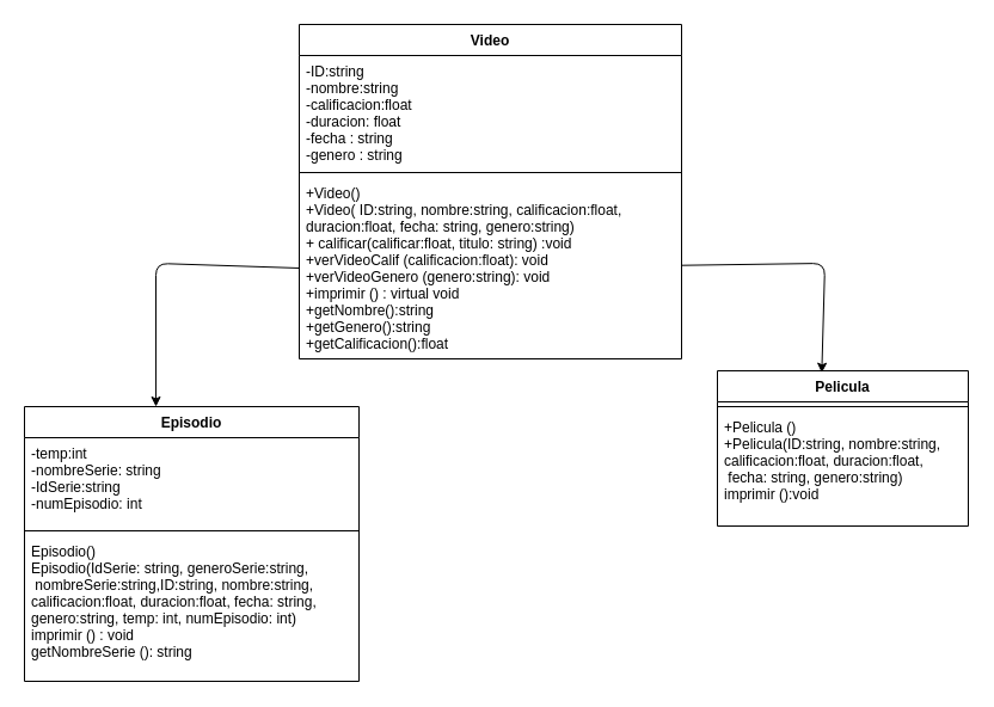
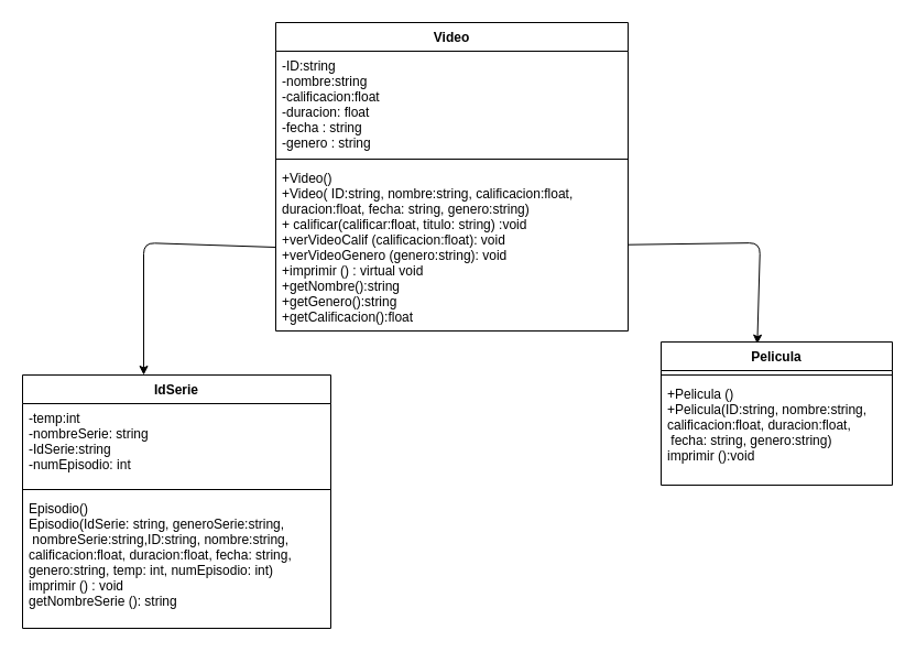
- <mxCell id="6" value="Episodio" style="swimlane;fontStyle=1;align=center;verticalAlign=top;childLayout=stackLayout;horizontal=1;startSize=26;horizontalStack=0;resizeParent=1;resizeParentMax=0;resizeLast=0;collapsible=1;marginBottom=0;" parent="1" vertex="1"><mxGeometry x="20" y="340" width="280" height="230" as="geometry" /></mxCell>
+ <mxCell id="6" value="IdSerie" style="swimlane;fontStyle=1;align=center;verticalAlign=top;childLayout=stackLayout;horizontal=1;startSize=26;horizontalStack=0;resizeParent=1;resizeParentMax=0;resizeLast=0;collapsible=1;marginBottom=0;" parent="1" vertex="1"><mxGeometry x="20" y="340" width="280" height="230" as="geometry" /></mxCell>
